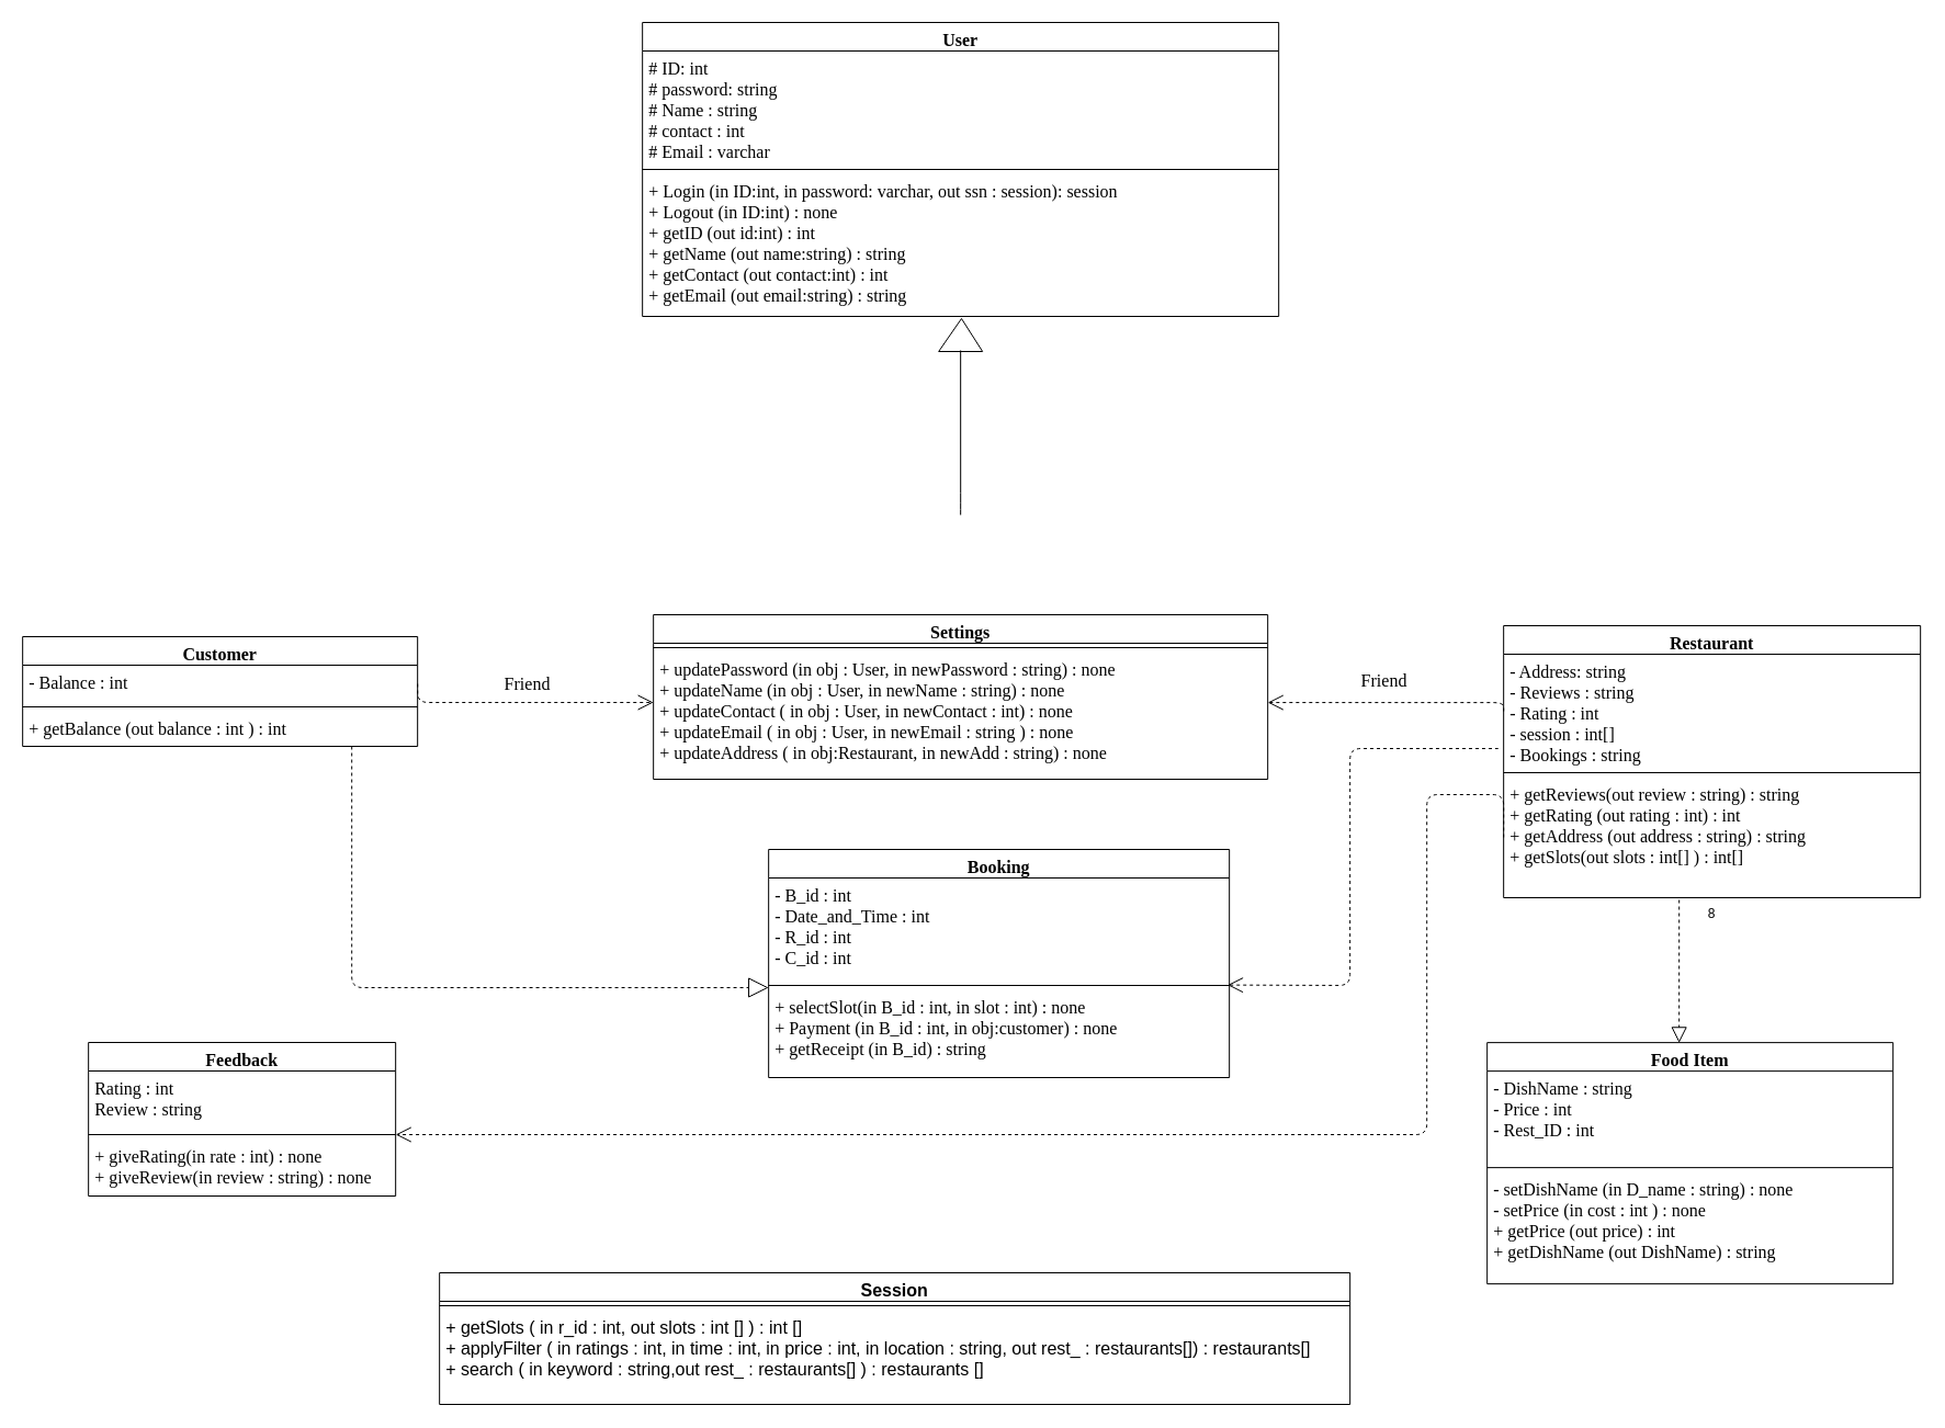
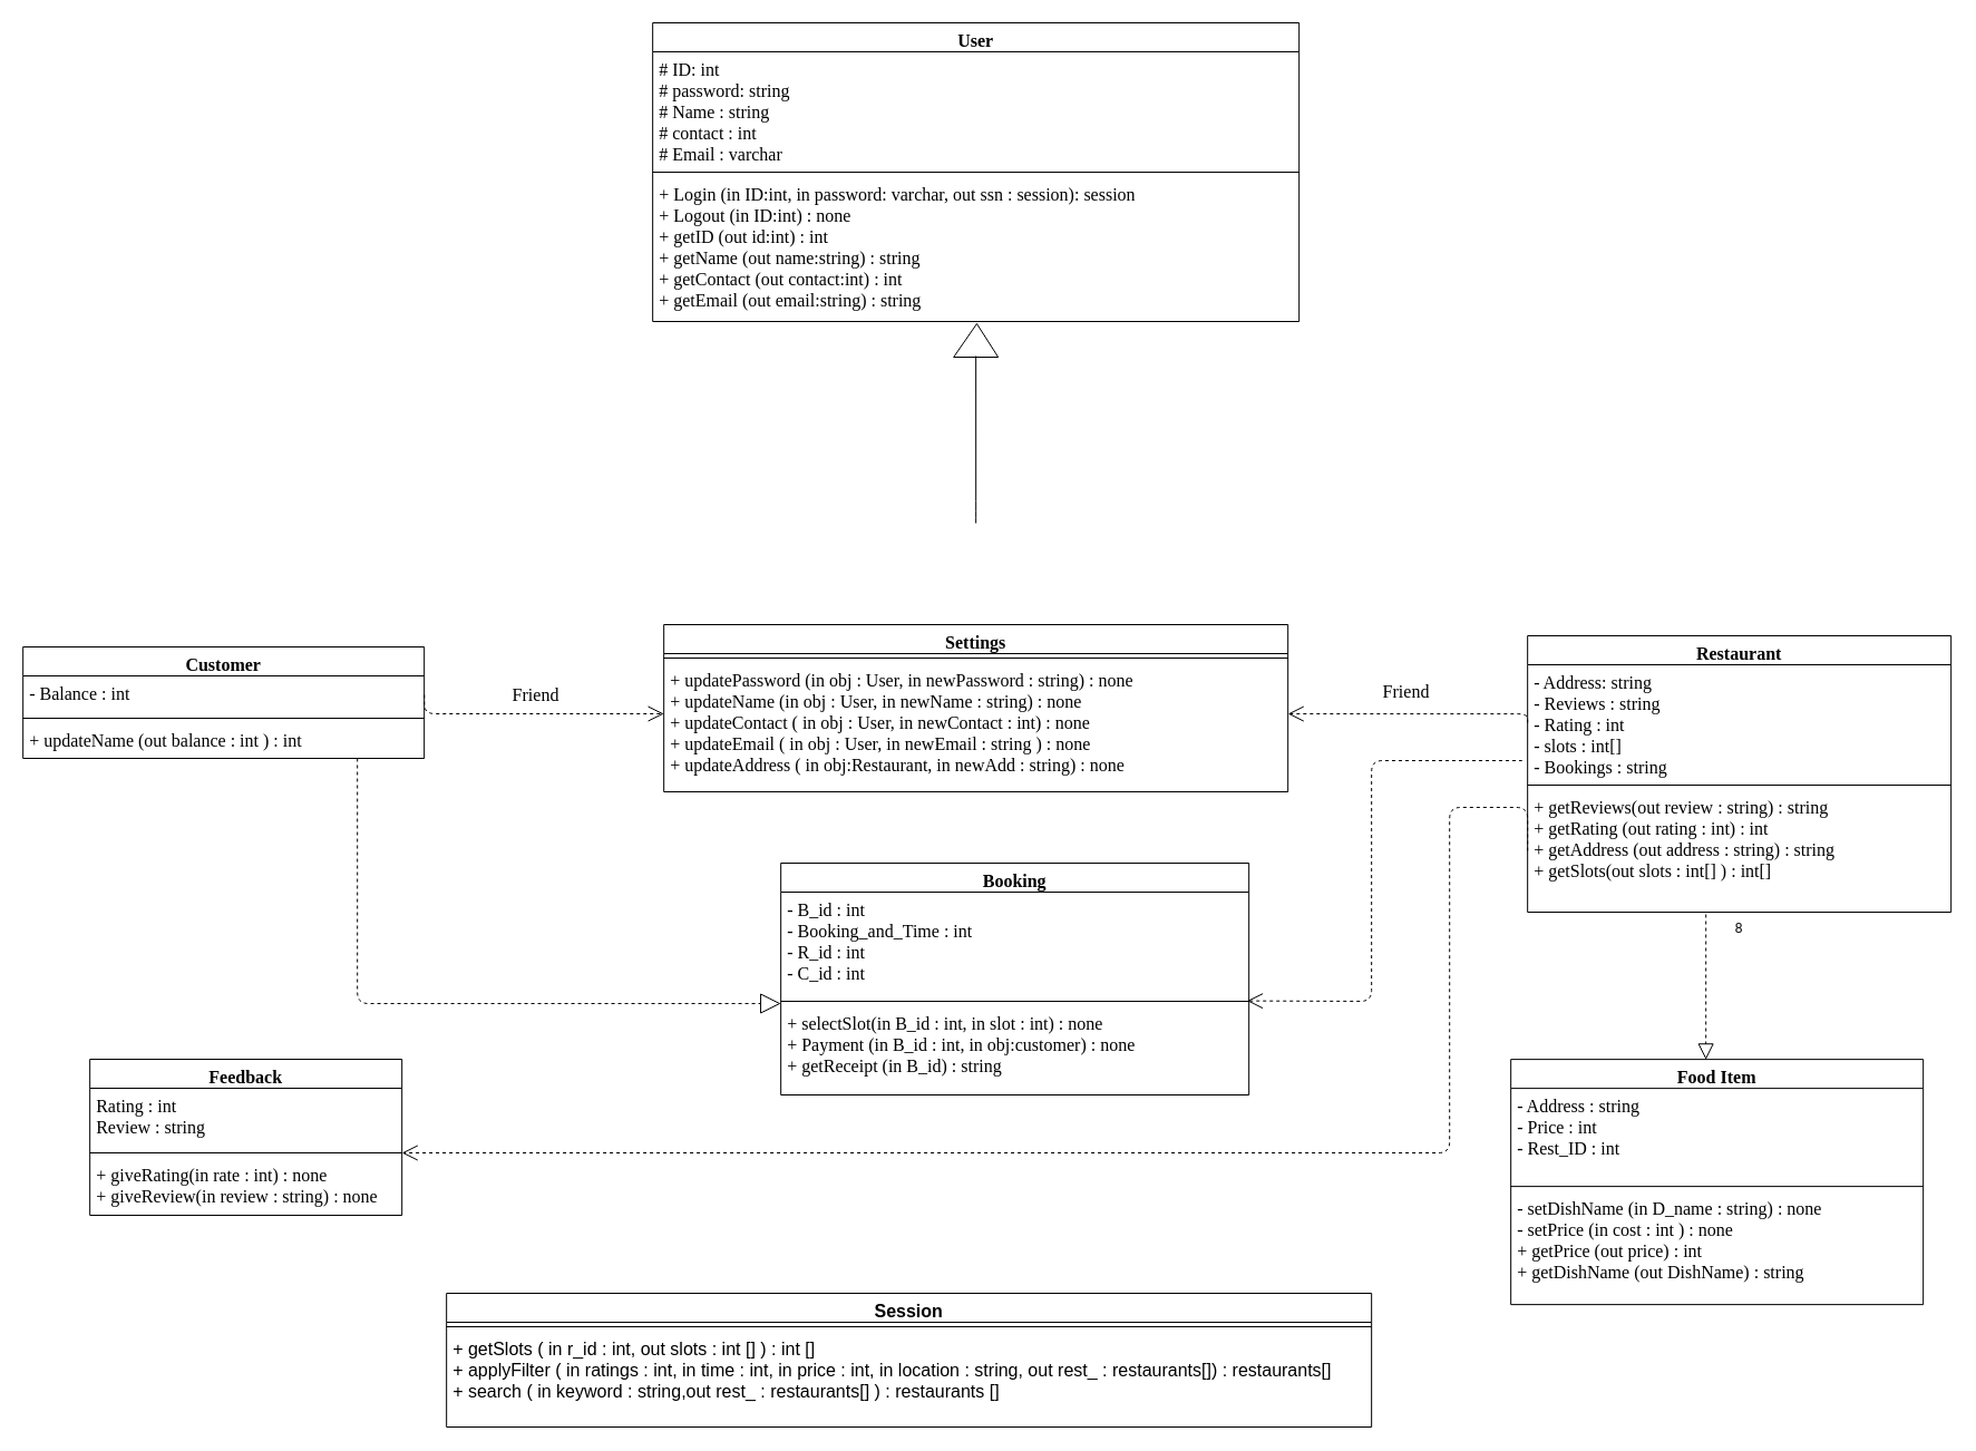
- <mxCell id="13" value="- Address: string&#10;- Reviews : string&#10;- Rating : int &#10;- session : int[]&#10;- Bookings : string " style="text;strokeColor=none;fillColor=none;align=left;verticalAlign=top;spacingLeft=4;spacingRight=4;overflow=hidden;rotatable=0;points=[[0,0.5],[1,0.5]];portConstraint=eastwest;fontFamily=Verdana;fontSize=16;" parent="12" vertex="1"><mxGeometry y="26" width="380" height="104" as="geometry" /></mxCell>
+ <mxCell id="13" value="- Address: string&#10;- Reviews : string&#10;- Rating : int &#10;- slots : int[]&#10;- Bookings : string " style="text;strokeColor=none;fillColor=none;align=left;verticalAlign=top;spacingLeft=4;spacingRight=4;overflow=hidden;rotatable=0;points=[[0,0.5],[1,0.5]];portConstraint=eastwest;fontFamily=Verdana;fontSize=16;" parent="12" vertex="1"><mxGeometry y="26" width="380" height="104" as="geometry" /></mxCell>
- <mxCell id="11" value="+ getBalance (out balance : int ) : int " style="text;strokeColor=none;fillColor=none;align=left;verticalAlign=top;spacingLeft=4;spacingRight=4;overflow=hidden;rotatable=0;points=[[0,0.5],[1,0.5]];portConstraint=eastwest;fontFamily=Verdana;fontSize=16;" parent="8" vertex="1"><mxGeometry y="68" width="360" height="32" as="geometry" /></mxCell>
+ <mxCell id="11" value="+ updateName (out balance : int ) : int " style="text;strokeColor=none;fillColor=none;align=left;verticalAlign=top;spacingLeft=4;spacingRight=4;overflow=hidden;rotatable=0;points=[[0,0.5],[1,0.5]];portConstraint=eastwest;fontFamily=Verdana;fontSize=16;" parent="8" vertex="1"><mxGeometry y="68" width="360" height="32" as="geometry" /></mxCell>
- <mxCell id="26" value="- B_id : int &#10;- Date_and_Time : int &#10;- R_id : int&#10;- C_id : int " style="text;strokeColor=none;fillColor=none;align=left;verticalAlign=top;spacingLeft=4;spacingRight=4;overflow=hidden;rotatable=0;points=[[0,0.5],[1,0.5]];portConstraint=eastwest;fontFamily=Verdana;fontSize=16;" parent="25" vertex="1"><mxGeometry y="26" width="420" height="94" as="geometry" /></mxCell>
+ <mxCell id="26" value="- B_id : int &#10;- Booking_and_Time : int &#10;- R_id : int&#10;- C_id : int " style="text;strokeColor=none;fillColor=none;align=left;verticalAlign=top;spacingLeft=4;spacingRight=4;overflow=hidden;rotatable=0;points=[[0,0.5],[1,0.5]];portConstraint=eastwest;fontFamily=Verdana;fontSize=16;" parent="25" vertex="1"><mxGeometry y="26" width="420" height="94" as="geometry" /></mxCell>
- <mxCell id="17" value="- DishName : string&#10;- Price : int &#10;- Rest_ID : int &#10;" style="text;strokeColor=none;fillColor=none;align=left;verticalAlign=top;spacingLeft=4;spacingRight=4;overflow=hidden;rotatable=0;points=[[0,0.5],[1,0.5]];portConstraint=eastwest;fontFamily=Verdana;fontSize=16;" parent="16" vertex="1"><mxGeometry y="26" width="370" height="84" as="geometry" /></mxCell>
+ <mxCell id="17" value="- Address : string&#10;- Price : int &#10;- Rest_ID : int &#10;" style="text;strokeColor=none;fillColor=none;align=left;verticalAlign=top;spacingLeft=4;spacingRight=4;overflow=hidden;rotatable=0;points=[[0,0.5],[1,0.5]];portConstraint=eastwest;fontFamily=Verdana;fontSize=16;" parent="16" vertex="1"><mxGeometry y="26" width="370" height="84" as="geometry" /></mxCell>
